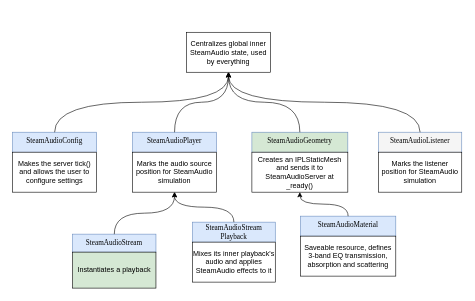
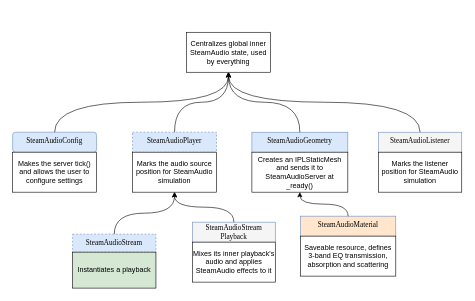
- <mxCell id="3" value="&lt;div&gt;SteamAudioConfig&lt;/div&gt;" style="rounded=0;whiteSpace=wrap;html=1;fontFamily=Plex Mono;verticalAlign=top;fillColor=#dae8fc;strokeColor=#6c8ebf;" vertex="1" parent="2"><mxGeometry width="140" height="33.333" as="geometry" /></mxCell>
+ <mxCell id="3" value="&lt;div&gt;SteamAudioConfig&lt;/div&gt;" style="whiteSpace=wrap;html=1;fontFamily=Plex Mono;verticalAlign=top;fillColor=#dae8fc;strokeColor=#6c8ebf;rounded=1;" vertex="1" parent="2"><mxGeometry width="140" height="33.333" as="geometry" /></mxCell>
- <mxCell id="13" value="&lt;div&gt;SteamAudioPlayer&lt;/div&gt;" style="rounded=0;whiteSpace=wrap;html=1;fontFamily=Plex Mono;verticalAlign=top;fillColor=#dae8fc;strokeColor=#6c8ebf;" vertex="1" parent="12"><mxGeometry width="140.0" height="33.333" as="geometry" /></mxCell>
+ <mxCell id="13" value="&lt;div&gt;SteamAudioPlayer&lt;/div&gt;" style="rounded=0;whiteSpace=wrap;html=1;fontFamily=Plex Mono;verticalAlign=top;fillColor=#dae8fc;strokeColor=#6c8ebf;dashed=1;" vertex="1" parent="12"><mxGeometry width="140.0" height="33.333" as="geometry" /></mxCell>
- <mxCell id="9" value="&lt;div&gt;SteamAudioGeometry&lt;/div&gt;&lt;div&gt;&lt;br&gt;&lt;/div&gt;" style="rounded=0;whiteSpace=wrap;html=1;fontFamily=Plex Mono;verticalAlign=top;fillColor=#d5e8d4;strokeColor=#6c8ebf;" vertex="1" parent="8"><mxGeometry width="160.0" height="33.333" as="geometry" /></mxCell>
+ <mxCell id="9" value="&lt;div&gt;SteamAudioGeometry&lt;/div&gt;&lt;div&gt;&lt;br&gt;&lt;/div&gt;" style="rounded=0;whiteSpace=wrap;html=1;fontFamily=Plex Mono;verticalAlign=top;fillColor=#dae8fc;strokeColor=#6c8ebf;" vertex="1" parent="8"><mxGeometry width="160.0" height="33.333" as="geometry" /></mxCell>
- <mxCell id="19" value="&lt;div&gt;SteamAudioMaterial&lt;/div&gt;" style="rounded=0;whiteSpace=wrap;html=1;fontFamily=Plex Mono;verticalAlign=top;fillColor=#dae8fc;strokeColor=#6c8ebf;" vertex="1" parent="18"><mxGeometry width="159.0" height="33.333" as="geometry" /></mxCell>
+ <mxCell id="19" value="&lt;div&gt;SteamAudioMaterial&lt;/div&gt;" style="rounded=0;whiteSpace=wrap;html=1;fontFamily=Plex Mono;verticalAlign=top;fillColor=#ffe6cc;strokeColor=#6c8ebf;" vertex="1" parent="18"><mxGeometry width="159.0" height="33.333" as="geometry" /></mxCell>
- <mxCell id="25" value="&lt;div&gt;SteamAudioStream&lt;/div&gt;Playback" style="rounded=0;whiteSpace=wrap;html=1;fontFamily=Plex Mono;verticalAlign=middle;fillColor=#dae8fc;strokeColor=#6c8ebf;" vertex="1" parent="24"><mxGeometry width="138.0" height="33.333" as="geometry" /></mxCell>
+ <mxCell id="25" value="&lt;div&gt;SteamAudioStream&lt;/div&gt;Playback" style="rounded=0;whiteSpace=wrap;html=1;fontFamily=Plex Mono;verticalAlign=middle;fillColor=#f5f5f5;strokeColor=#6c8ebf;" vertex="1" parent="24"><mxGeometry width="138.0" height="33.333" as="geometry" /></mxCell>
- <mxCell id="16" value="&lt;div&gt;SteamAudioStream&lt;/div&gt;" style="rounded=0;whiteSpace=wrap;html=1;fontFamily=Plex Mono;verticalAlign=top;fillColor=#dae8fc;strokeColor=#6c8ebf;" vertex="1" parent="15"><mxGeometry width="139.0" height="30.0" as="geometry" /></mxCell>
+ <mxCell id="16" value="&lt;div&gt;SteamAudioStream&lt;/div&gt;" style="rounded=0;whiteSpace=wrap;html=1;fontFamily=Plex Mono;verticalAlign=top;fillColor=#dae8fc;strokeColor=#6c8ebf;dashed=1;" vertex="1" parent="15"><mxGeometry width="139.0" height="30.0" as="geometry" /></mxCell>
